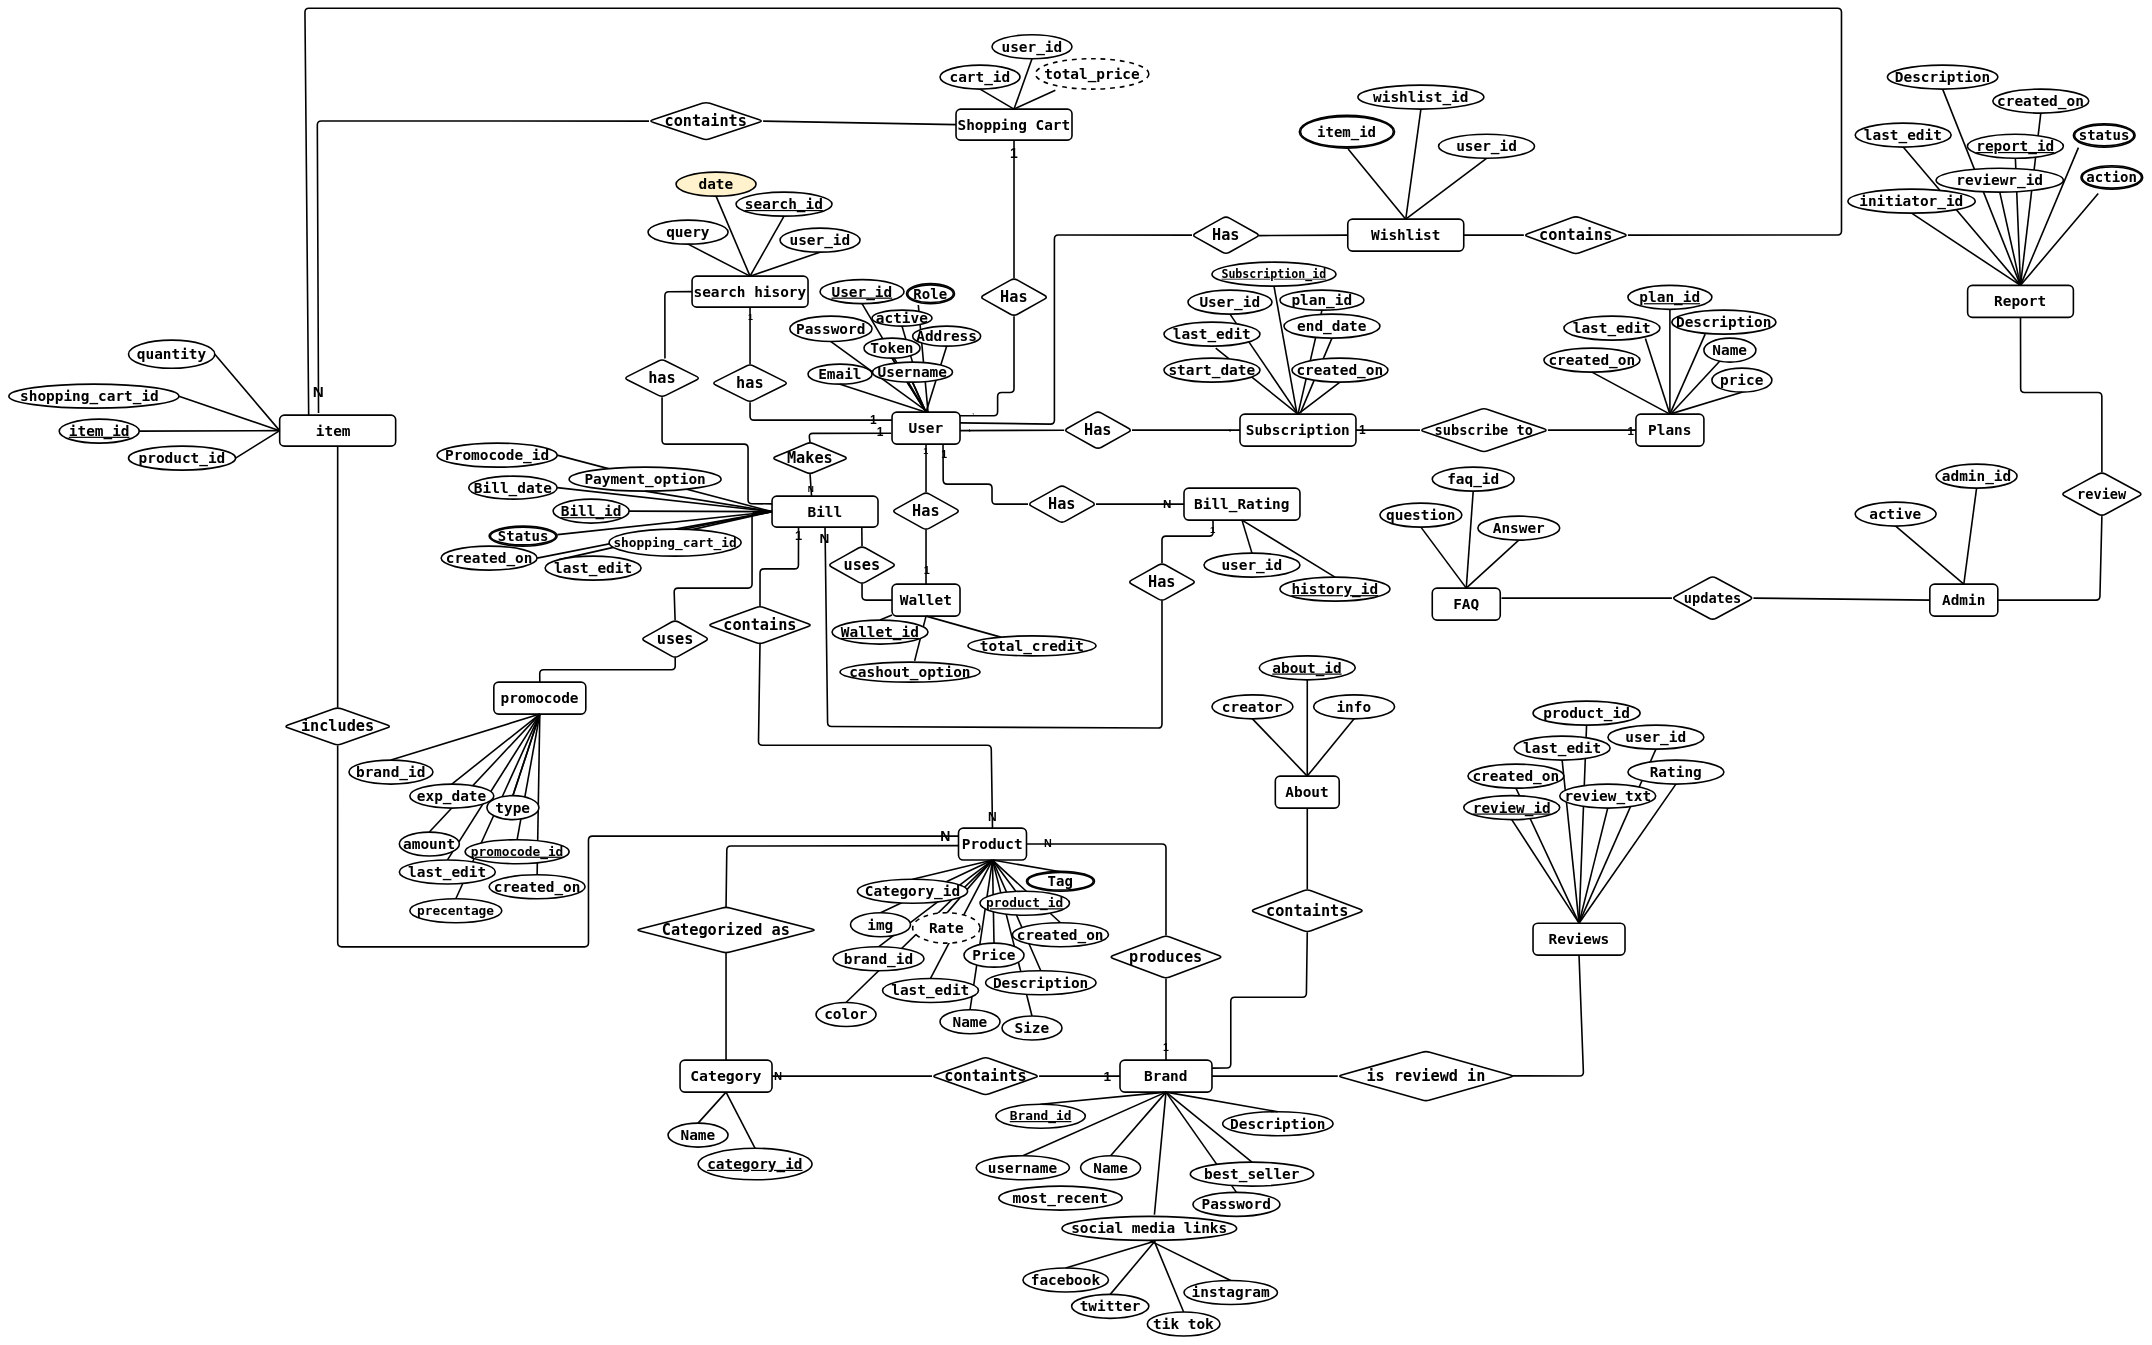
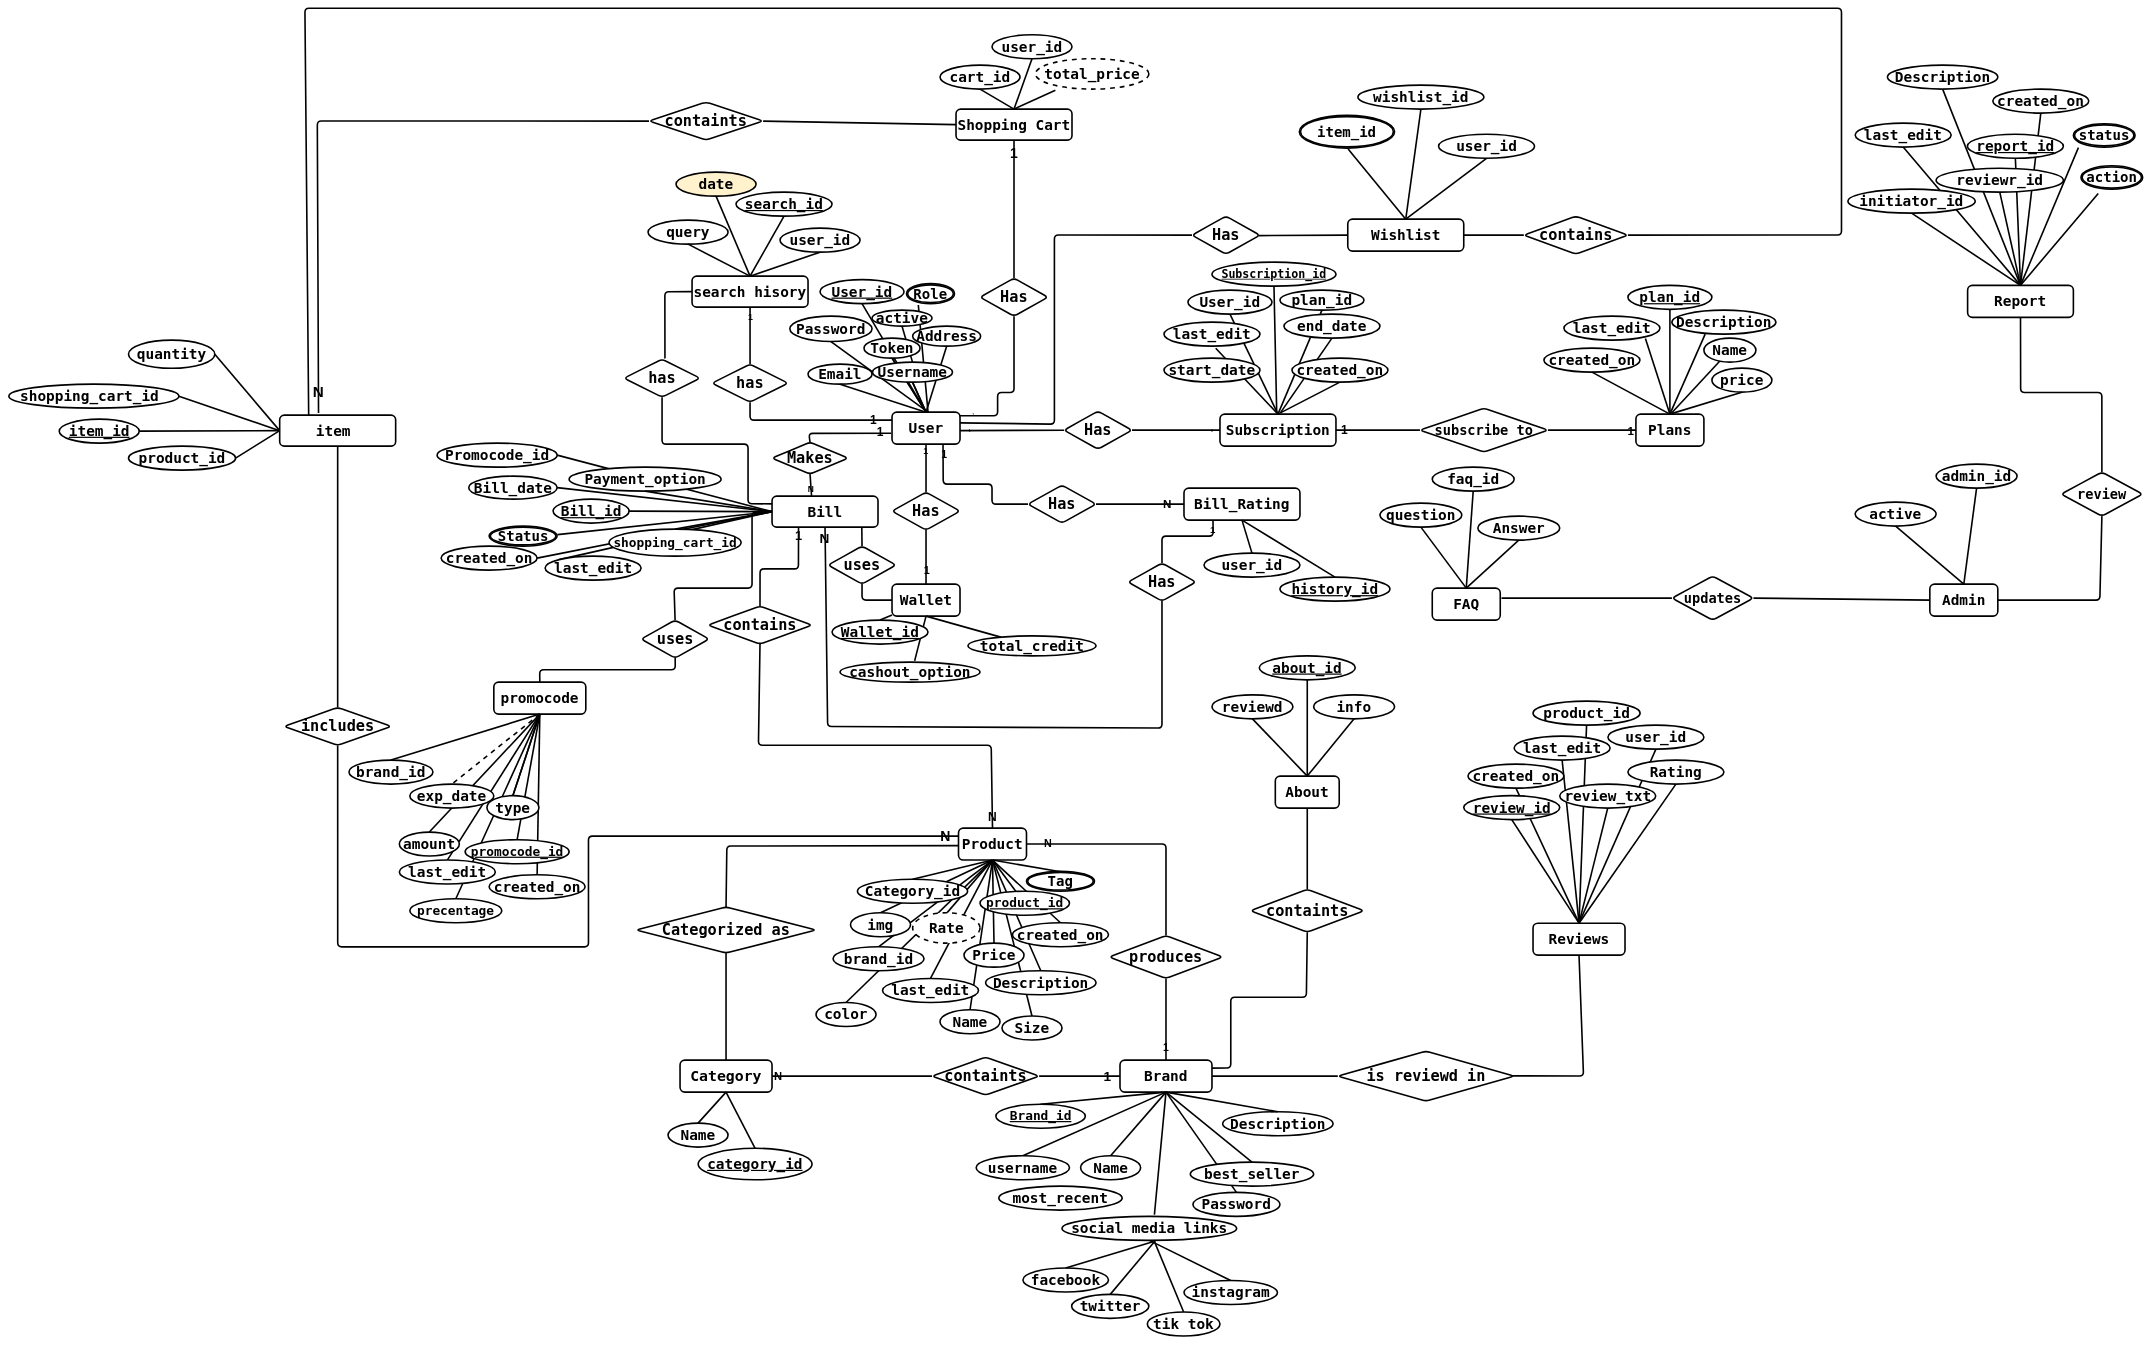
- <mxCell id="47" value="&lt;pre style=&quot;font-size: 36px;&quot;&gt;&lt;font style=&quot;font-size: 36px;&quot;&gt;&lt;b style=&quot;font-size: 36px;&quot;&gt;Subscription&lt;/b&gt;&lt;/font&gt;&lt;/pre&gt;" style="whiteSpace=wrap;html=1;align=center;fontSize=11;rounded=1;labelBackgroundColor=none;endArrow=none;strokeWidth=4;" parent="1" vertex="1"><mxGeometry x="3099" y="1035" width="290" height="80" as="geometry" /></mxCell>
+ <mxCell id="47" value="&lt;pre style=&quot;font-size: 36px;&quot;&gt;&lt;font style=&quot;font-size: 36px;&quot;&gt;&lt;b style=&quot;font-size: 36px;&quot;&gt;Subscription&lt;/b&gt;&lt;/font&gt;&lt;/pre&gt;" style="whiteSpace=wrap;html=1;align=center;fontSize=11;rounded=1;labelBackgroundColor=none;endArrow=none;strokeWidth=4;" parent="1" vertex="1"><mxGeometry x="3049" y="1035" width="290" height="80" as="geometry" /></mxCell>
- <mxCell id="278" value="&lt;pre&gt;&lt;span style=&quot;font-size: 36px;&quot;&gt;&lt;b&gt;creator&lt;/b&gt;&lt;/span&gt;&lt;/pre&gt;" style="ellipse;whiteSpace=wrap;html=1;align=center;rounded=1;labelBackgroundColor=none;endArrow=none;fontSize=11;strokeWidth=4;" parent="1" vertex="1"><mxGeometry x="3029" y="1736.85" width="202.38" height="60" as="geometry" /></mxCell>
+ <mxCell id="278" value="&lt;pre&gt;&lt;span style=&quot;font-size: 36px;&quot;&gt;&lt;b&gt;reviewd&lt;/b&gt;&lt;/span&gt;&lt;/pre&gt;" style="ellipse;whiteSpace=wrap;html=1;align=center;rounded=1;labelBackgroundColor=none;endArrow=none;fontSize=11;strokeWidth=4;" parent="1" vertex="1"><mxGeometry x="3029" y="1736.85" width="202.38" height="60" as="geometry" /></mxCell>
- <mxCell id="130" value="" style="endArrow=none;html=1;rounded=1;entryX=0.5;entryY=0;entryDx=0;entryDy=0;exitX=0.5;exitY=1;exitDx=0;exitDy=0;labelBackgroundColor=none;fontColor=default;strokeWidth=4;" parent="1" source="119" target="125" edge="1"><mxGeometry relative="1" as="geometry"><mxPoint x="1684" y="1920" as="sourcePoint" /><mxPoint x="1684" y="2000" as="targetPoint" /></mxGeometry></mxCell>
+ <mxCell id="130" value="" style="endArrow=none;html=1;rounded=1;entryX=0.5;entryY=0;entryDx=0;entryDy=0;exitX=0.5;exitY=1;exitDx=0;exitDy=0;labelBackgroundColor=none;fontColor=default;strokeWidth=4;dashed=1;" parent="1" source="119" target="125" edge="1"><mxGeometry relative="1" as="geometry"><mxPoint x="1684" y="1920" as="sourcePoint" /><mxPoint x="1684" y="2000" as="targetPoint" /></mxGeometry></mxCell>
